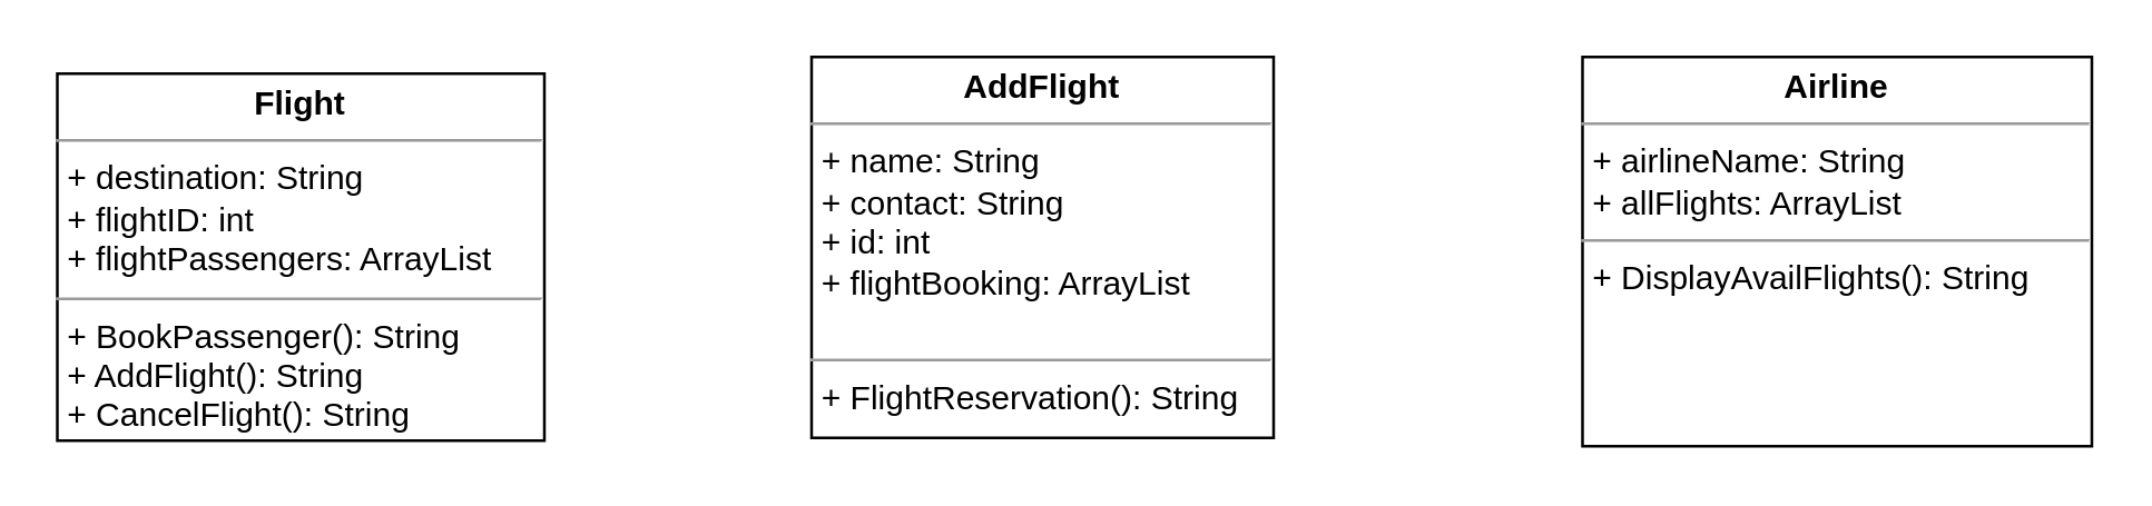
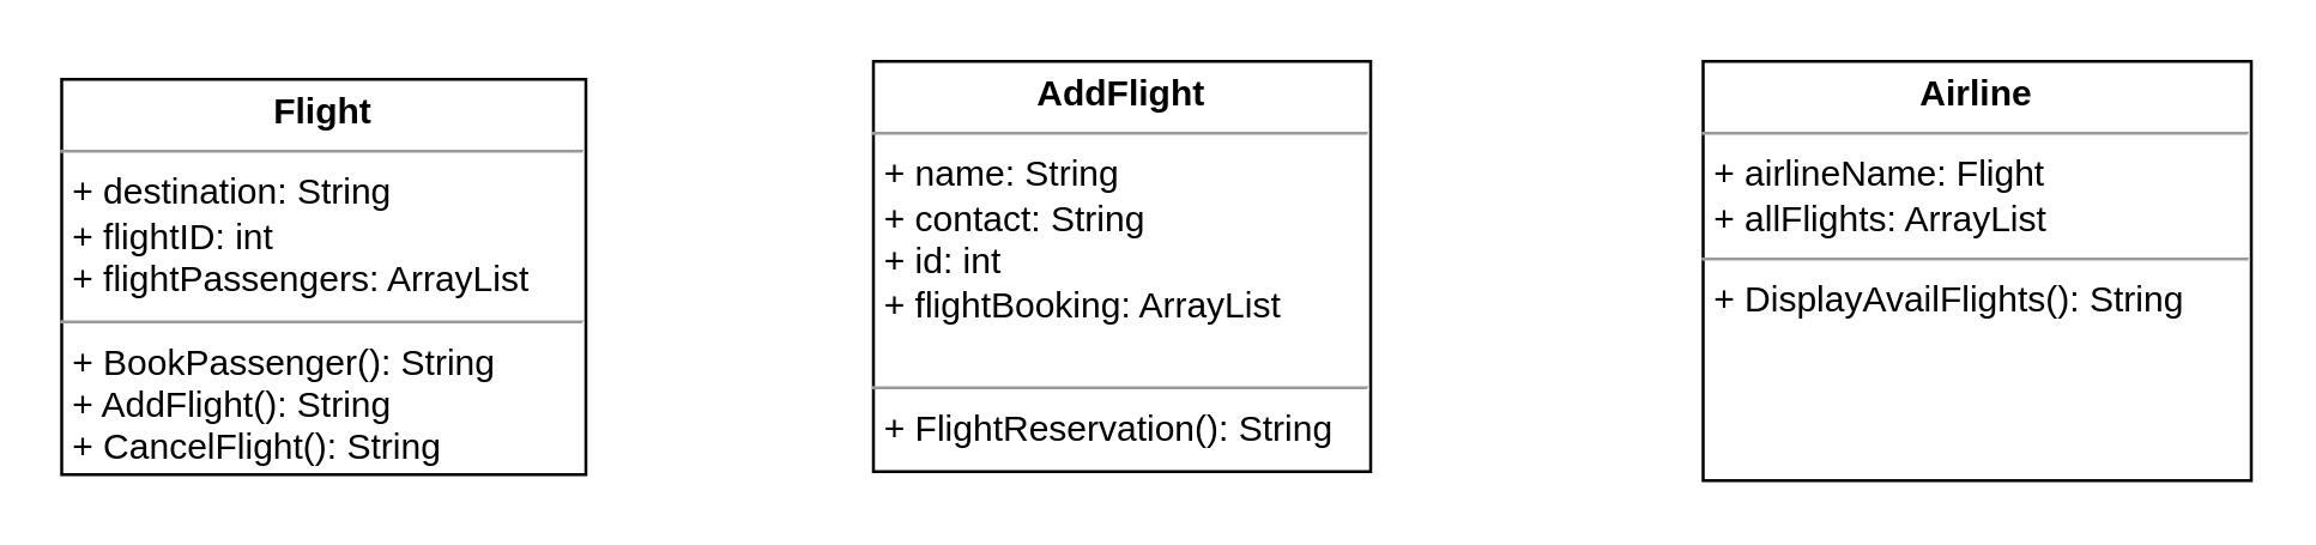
- <mxCell id="4" value="&lt;p style=&quot;margin:0px;margin-top:4px;text-align:center;&quot;&gt;&lt;b&gt;Airline&lt;/b&gt;&lt;/p&gt;&lt;hr size=&quot;1&quot;&gt;&lt;p style=&quot;margin:0px;margin-left:4px;&quot;&gt;+ airlineName: String&lt;br&gt;&lt;/p&gt;&lt;p style=&quot;margin:0px;margin-left:4px;&quot;&gt;+ allFlights: ArrayList&lt;/p&gt;&lt;hr size=&quot;1&quot;&gt;&lt;p style=&quot;margin:0px;margin-left:4px;&quot;&gt;+ DisplayAvailFlights(): String&lt;/p&gt;" style="verticalAlign=top;align=left;overflow=fill;fontSize=12;fontFamily=Helvetica;html=1;" vertex="1" parent="1"><mxGeometry x="568" y="20" width="183" height="140" as="geometry" /></mxCell>
+ <mxCell id="4" value="&lt;p style=&quot;margin:0px;margin-top:4px;text-align:center;&quot;&gt;&lt;b&gt;Airline&lt;/b&gt;&lt;/p&gt;&lt;hr size=&quot;1&quot;&gt;&lt;p style=&quot;margin:0px;margin-left:4px;&quot;&gt;+ airlineName: Flight&lt;br&gt;&lt;/p&gt;&lt;p style=&quot;margin:0px;margin-left:4px;&quot;&gt;+ allFlights: ArrayList&lt;/p&gt;&lt;hr size=&quot;1&quot;&gt;&lt;p style=&quot;margin:0px;margin-left:4px;&quot;&gt;+ DisplayAvailFlights(): String&lt;/p&gt;" style="verticalAlign=top;align=left;overflow=fill;fontSize=12;fontFamily=Helvetica;html=1;" vertex="1" parent="1"><mxGeometry x="568" y="20" width="183" height="140" as="geometry" /></mxCell>
